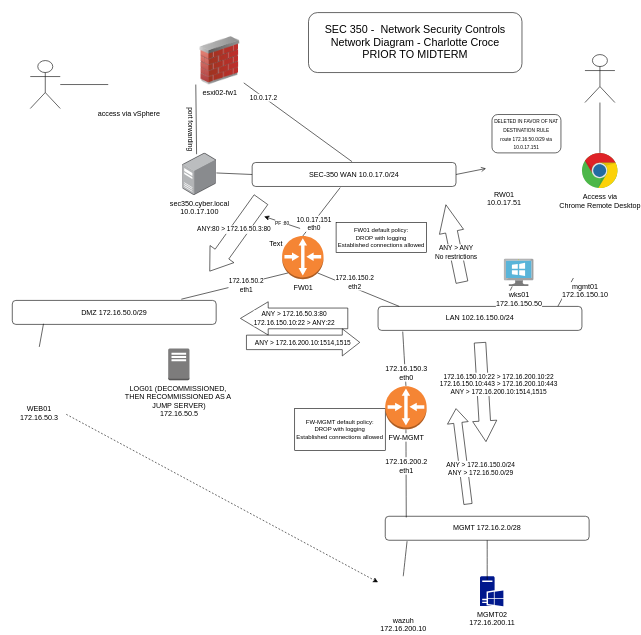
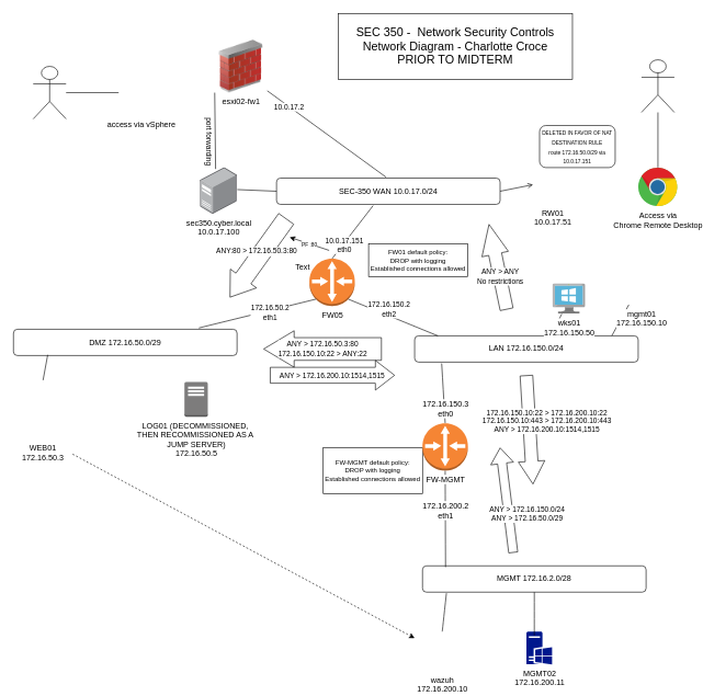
- <mxCell id="52" value="&lt;div&gt;&lt;font style=&quot;font-size: 18px;&quot;&gt;SEC 350 -&amp;nbsp; Network Security Controls&lt;/font&gt;&lt;/div&gt;&lt;div&gt;&lt;font style=&quot;&quot;&gt;&lt;font style=&quot;font-size: 18px;&quot;&gt;Network Diagram - Charlotte Croce&lt;/font&gt;&lt;font style=&quot;font-size: 16px;&quot;&gt;&lt;br&gt;&lt;/font&gt;&lt;/font&gt;&lt;/div&gt;&lt;div&gt;&lt;font style=&quot;&quot;&gt;&lt;font style=&quot;font-size: 18px;&quot;&gt;PRIOR TO MIDTERM&lt;/font&gt;&lt;/font&gt;&lt;/div&gt;" style="whiteSpace=wrap;html=1;rounded=1;" parent="1" vertex="1"><mxGeometry x="514" y="20" width="356" height="100" as="geometry" /></mxCell>
+ <mxCell id="52" value="&lt;div&gt;&lt;font style=&quot;font-size: 18px;&quot;&gt;SEC 350 -&amp;nbsp; Network Security Controls&lt;/font&gt;&lt;/div&gt;&lt;div&gt;&lt;font style=&quot;&quot;&gt;&lt;font style=&quot;font-size: 18px;&quot;&gt;Network Diagram - Charlotte Croce&lt;/font&gt;&lt;font style=&quot;font-size: 16px;&quot;&gt;&lt;br&gt;&lt;/font&gt;&lt;/font&gt;&lt;/div&gt;&lt;div&gt;&lt;font style=&quot;&quot;&gt;&lt;font style=&quot;font-size: 18px;&quot;&gt;PRIOR TO MIDTERM&lt;/font&gt;&lt;/font&gt;&lt;/div&gt;" style="rounded=0;whiteSpace=wrap;html=1;" parent="1" vertex="1"><mxGeometry x="514" y="20" width="356" height="100" as="geometry" /></mxCell>
- <mxCell id="5" value="FW01" style="outlineConnect=0;dashed=0;verticalLabelPosition=bottom;verticalAlign=top;align=center;html=1;shape=mxgraph.aws3.router;fillColor=#F58534;gradientColor=none;" parent="1" vertex="1"><mxGeometry x="470" y="392.6" width="69" height="72" as="geometry" /></mxCell>
+ <mxCell id="5" value="FW05" style="outlineConnect=0;dashed=0;verticalLabelPosition=bottom;verticalAlign=top;align=center;html=1;shape=mxgraph.aws3.router;fillColor=#F58534;gradientColor=none;" parent="1" vertex="1"><mxGeometry x="470" y="392.6" width="69" height="72" as="geometry" /></mxCell>
- <mxCell id="3" value="LAN 102.16.150.0/24" style="rounded=1;whiteSpace=wrap;html=1;align=center;" parent="1" vertex="1"><mxGeometry x="630" y="510" width="340" height="40" as="geometry" /></mxCell>
+ <mxCell id="3" value="LAN 172.16.150.0/24" style="rounded=1;whiteSpace=wrap;html=1;align=center;" parent="1" vertex="1"><mxGeometry x="630" y="510" width="340" height="40" as="geometry" /></mxCell>
